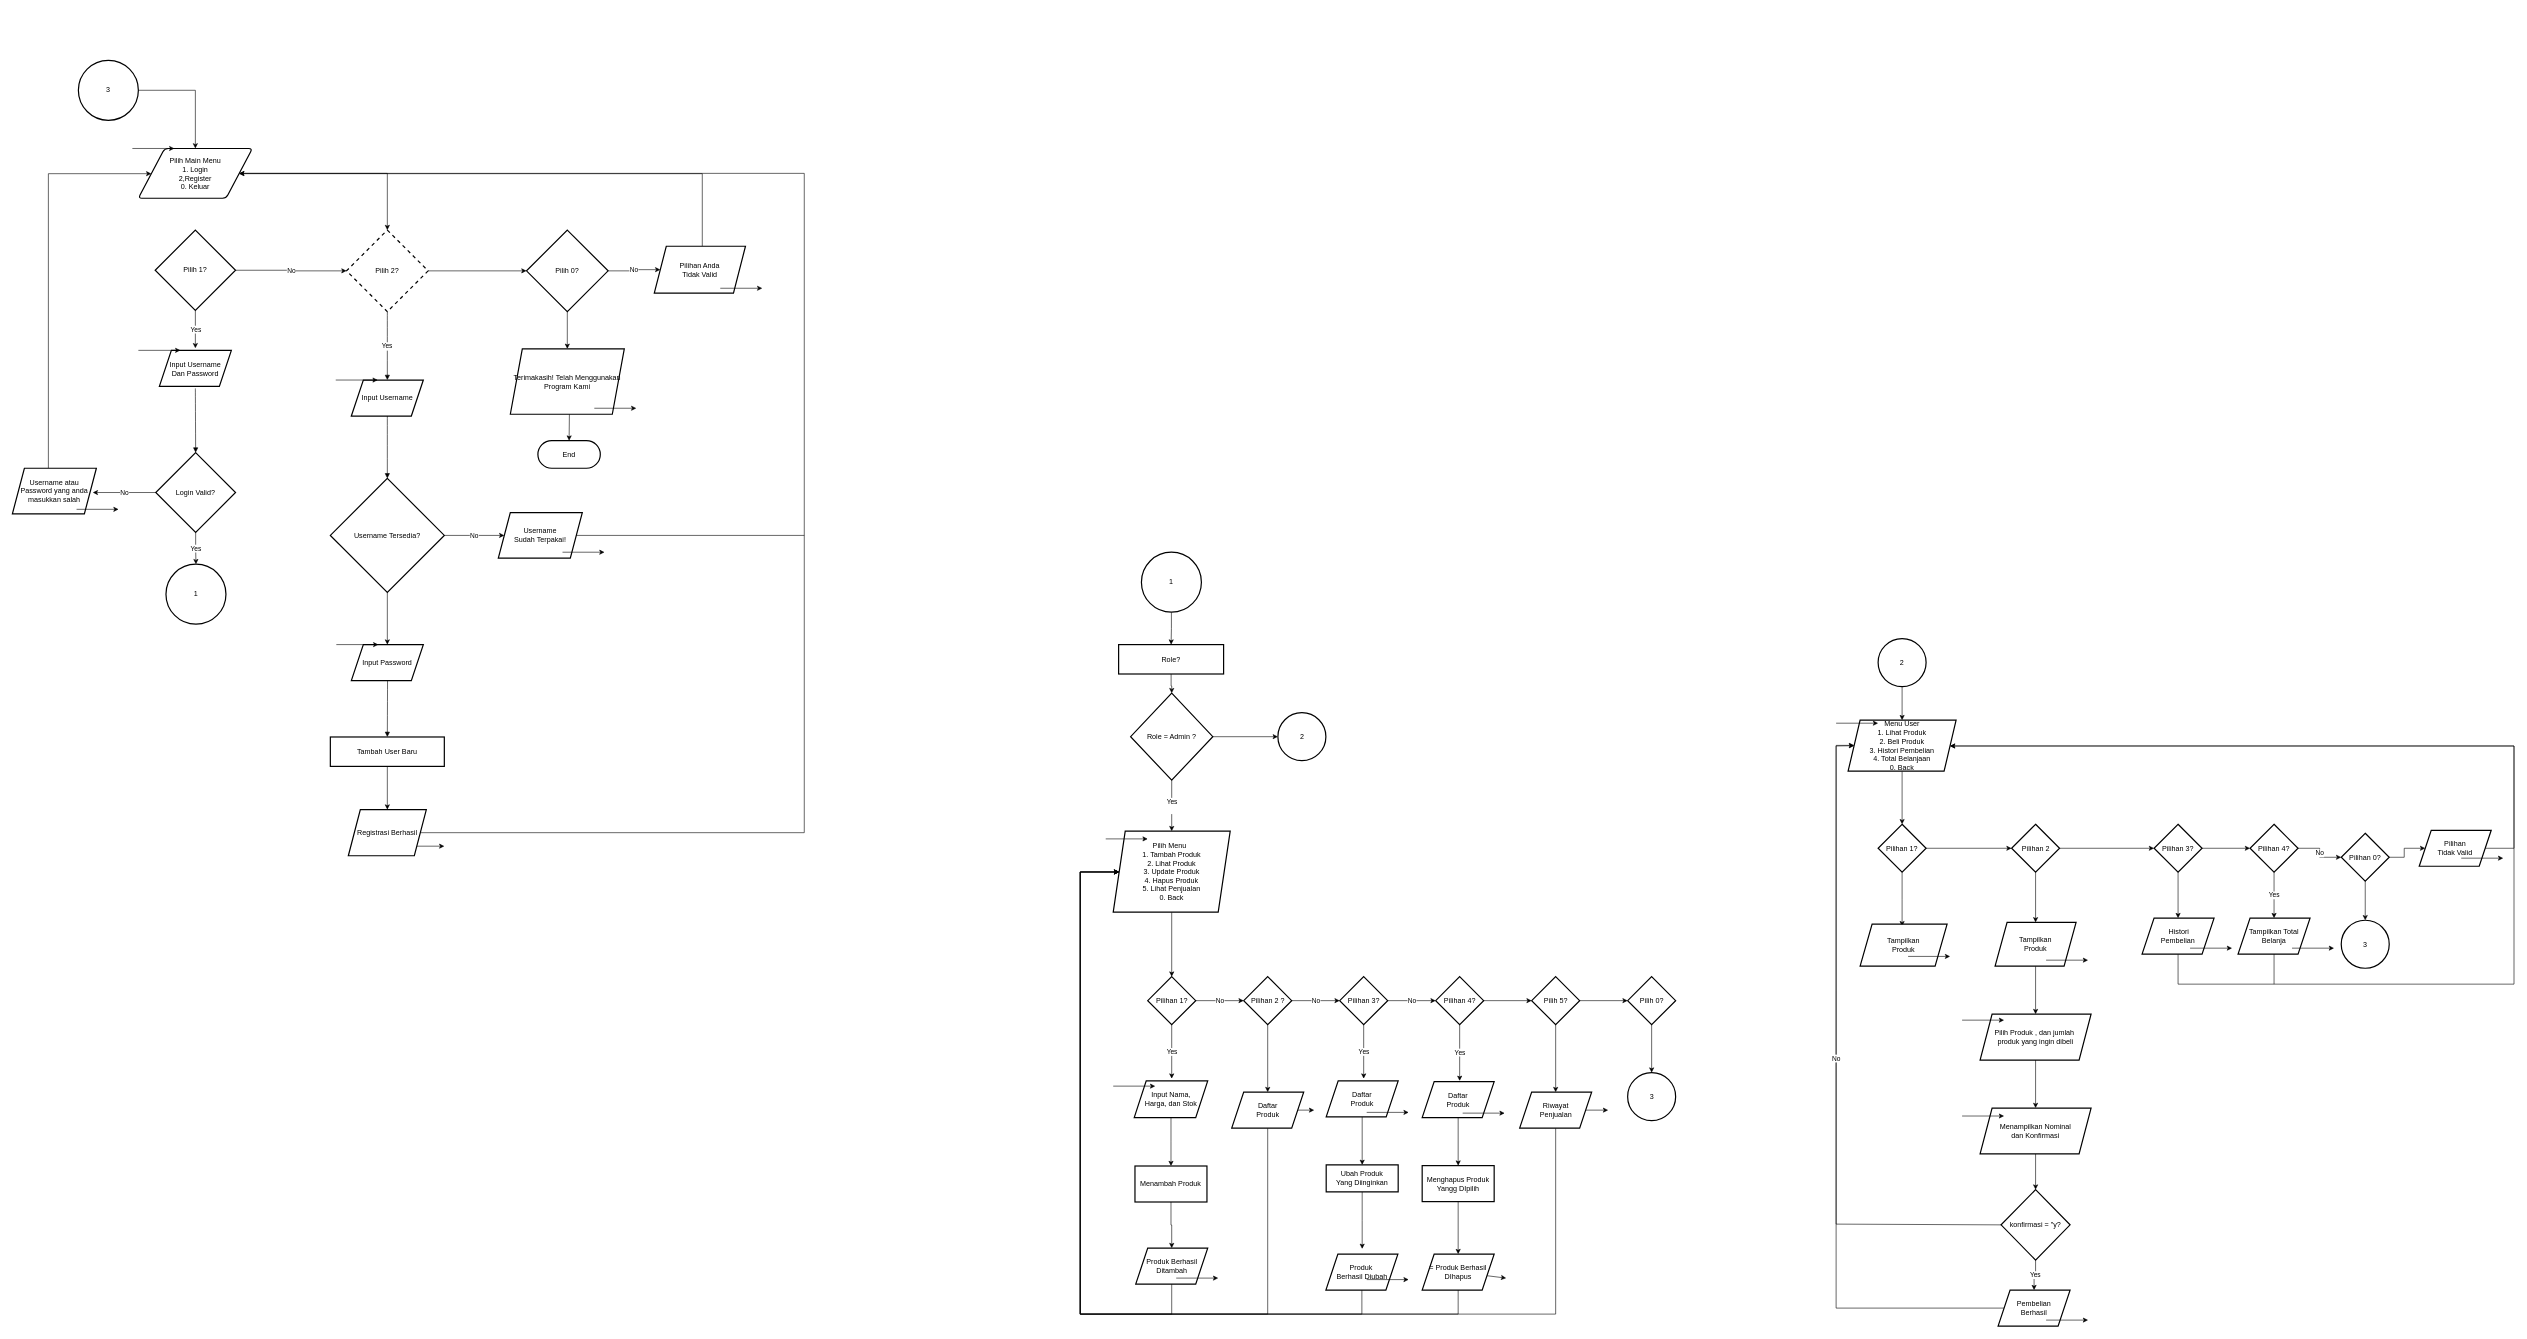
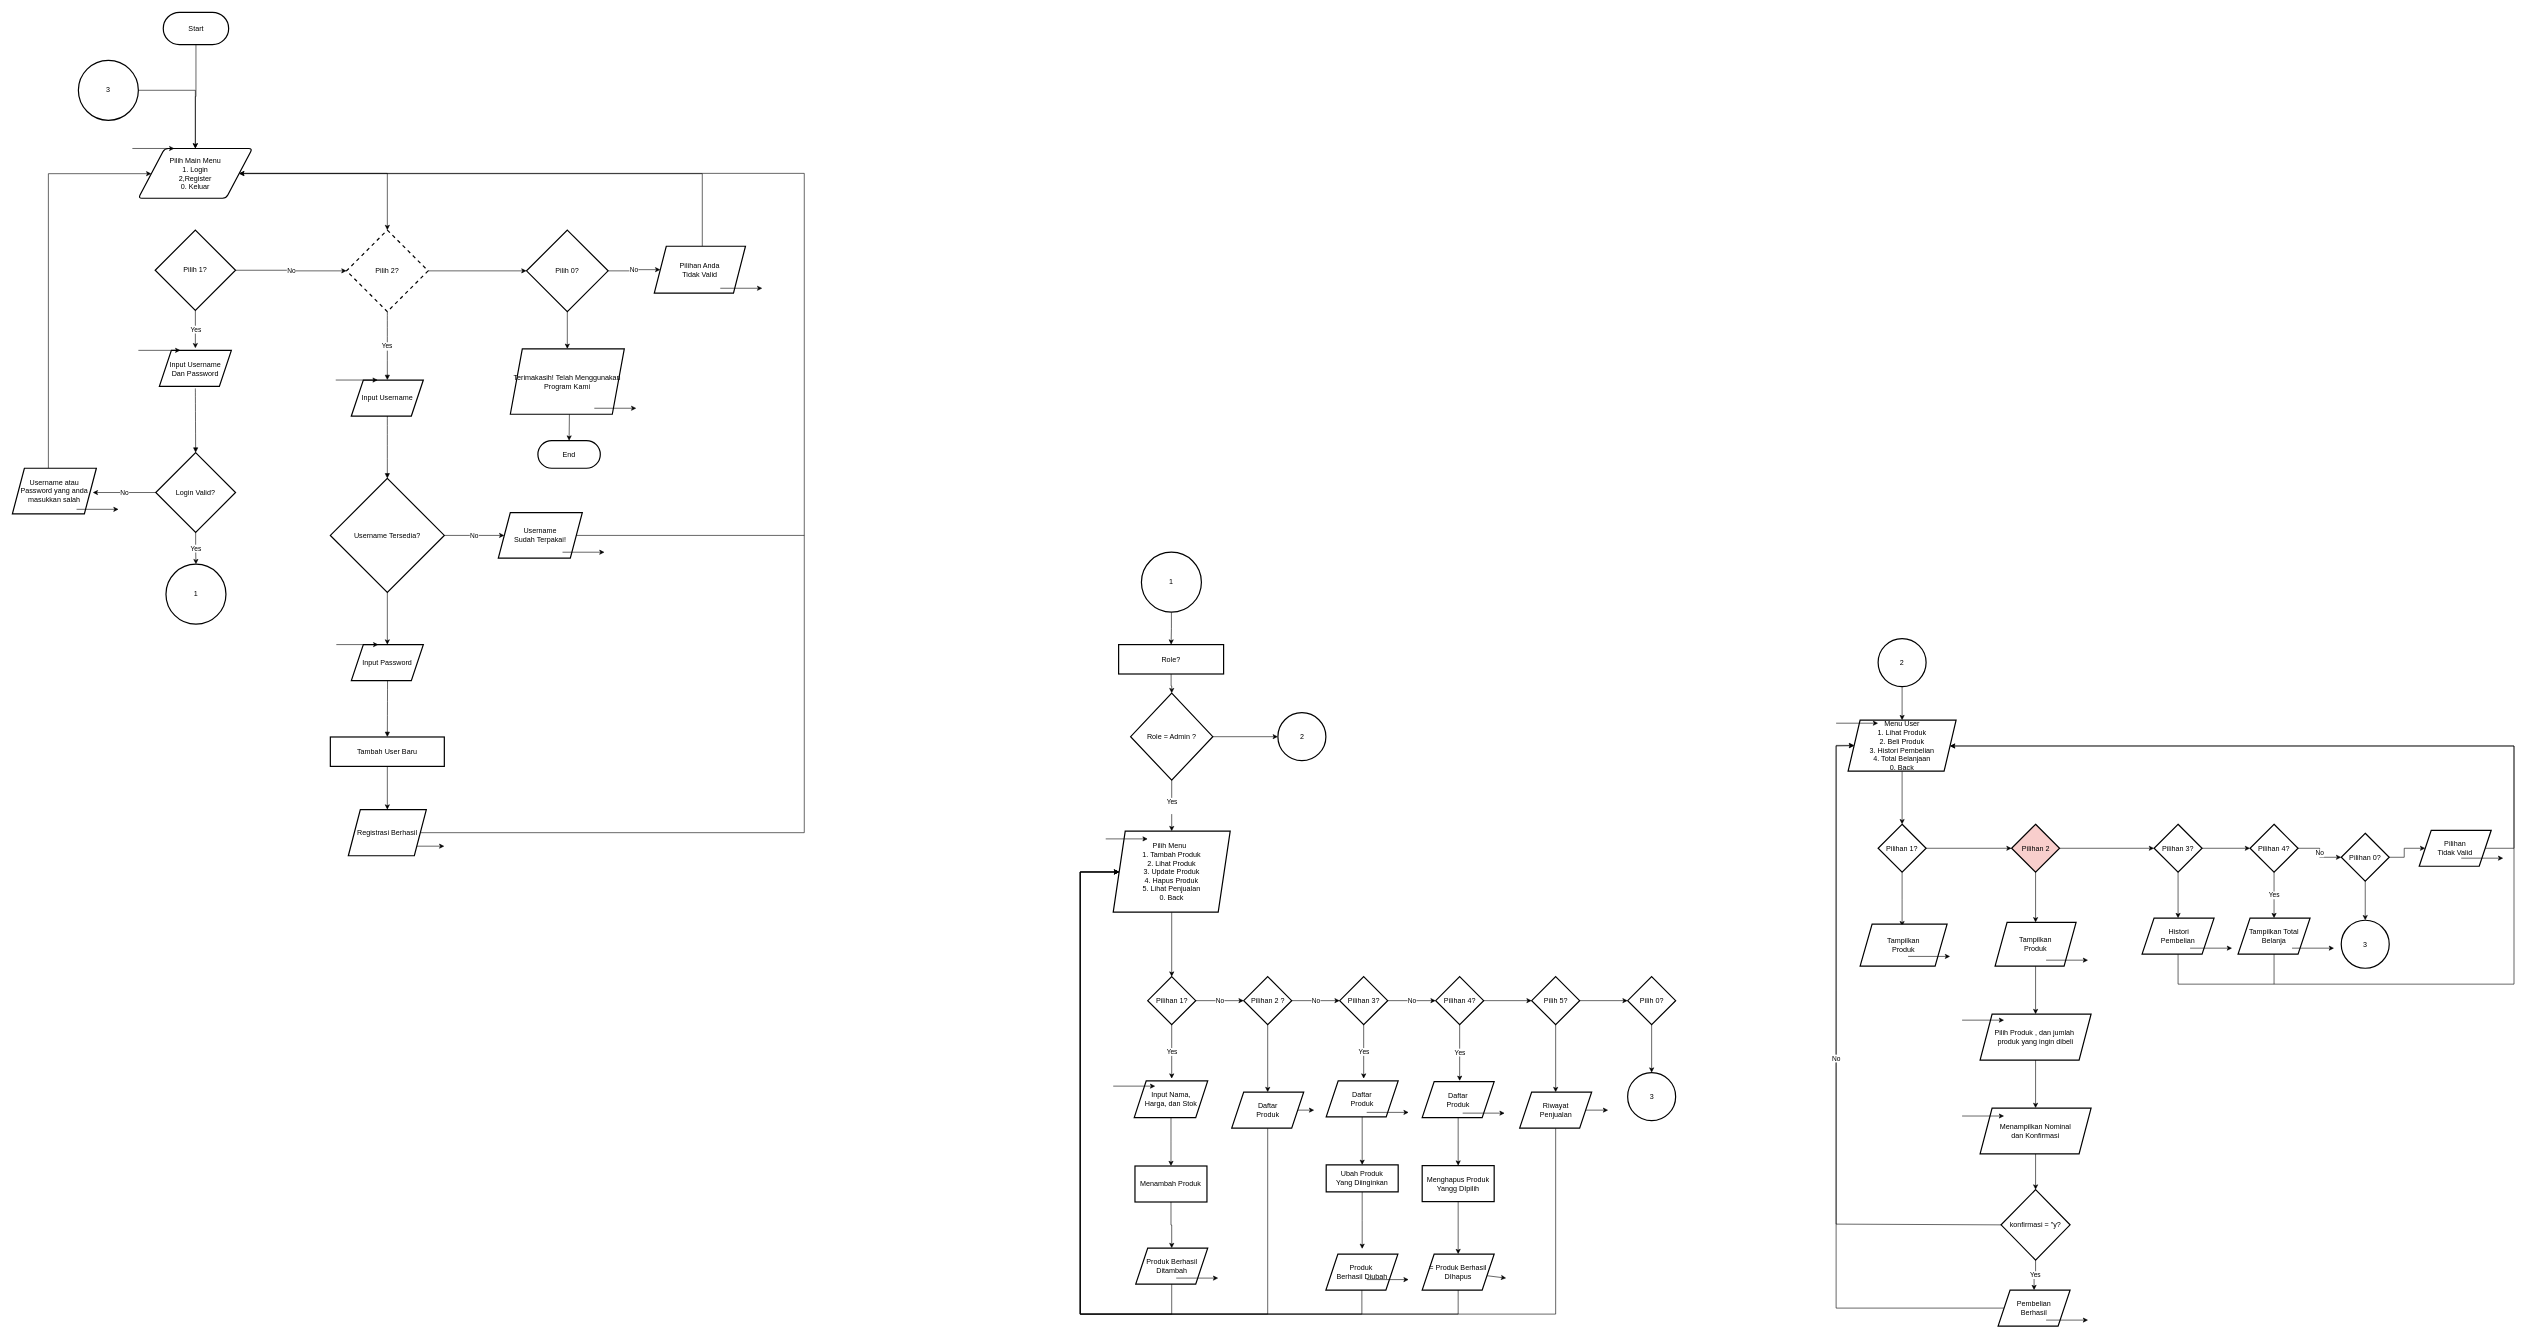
+ <mxCell id="3" value="Start" style="rounded=1;whiteSpace=wrap;arcSize=50;strokeWidth=2;" vertex="1" parent="1"><mxGeometry x="271.5" y="20" width="109" height="54" as="geometry" /></mxCell>
+ <mxCell id="2" value="" style="edgeStyle=orthogonalEdgeStyle;rounded=0;orthogonalLoop=1;jettySize=auto;html=1;" edge="1" parent="1" source="3" target="67"><mxGeometry relative="1" as="geometry" /></mxCell>
- <mxCell id="52" value="Pilihan 2" style="rhombus;whiteSpace=wrap;html=1;strokeWidth=2;" vertex="1" parent="1"><mxGeometry x="3352.5" y="1373.5" width="80" height="80" as="geometry" /></mxCell>
+ <mxCell id="52" value="Pilihan 2" style="rhombus;whiteSpace=wrap;html=1;strokeWidth=2;fillColor=#f8cecc;" vertex="1" parent="1"><mxGeometry x="3352.5" y="1373.5" width="80" height="80" as="geometry" /></mxCell>
